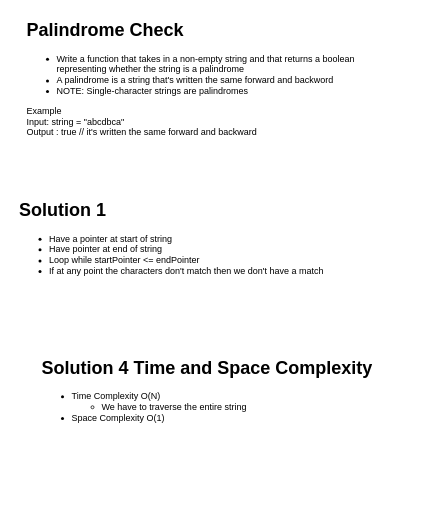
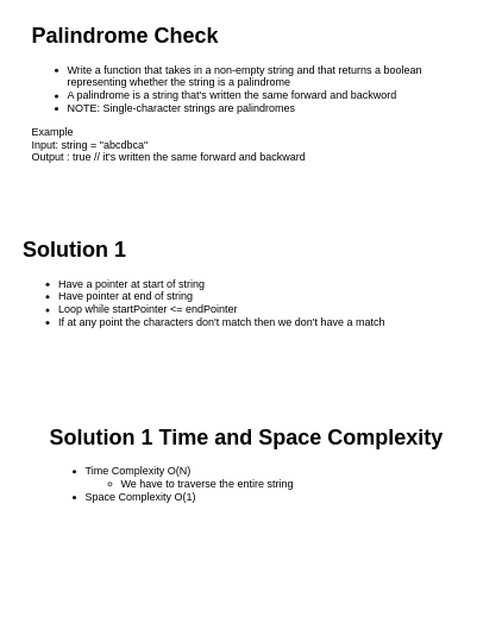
- <mxCell id="4" value="&lt;h1&gt;Solution 4 Time and Space Complexity&lt;/h1&gt;&lt;p&gt;&lt;/p&gt;&lt;ul&gt;&lt;li&gt;Time Complexity O(N)&lt;/li&gt;&lt;ul&gt;&lt;li&gt;We have to traverse the entire string&lt;/li&gt;&lt;/ul&gt;&lt;li&gt;Space Complexity O(1)&lt;/li&gt;&lt;/ul&gt;&lt;p&gt;&lt;/p&gt;" style="text;html=1;strokeColor=none;fillColor=none;spacing=5;spacingTop=-20;whiteSpace=wrap;overflow=hidden;rounded=0;" vertex="1" parent="1"><mxGeometry x="50" y="470" width="490" height="200" as="geometry" /></mxCell>
+ <mxCell id="4" value="&lt;h1&gt;Solution 1 Time and Space Complexity&lt;/h1&gt;&lt;p&gt;&lt;/p&gt;&lt;ul&gt;&lt;li&gt;Time Complexity O(N)&lt;/li&gt;&lt;ul&gt;&lt;li&gt;We have to traverse the entire string&lt;/li&gt;&lt;/ul&gt;&lt;li&gt;Space Complexity O(1)&lt;/li&gt;&lt;/ul&gt;&lt;p&gt;&lt;/p&gt;" style="text;html=1;strokeColor=none;fillColor=none;spacing=5;spacingTop=-20;whiteSpace=wrap;overflow=hidden;rounded=0;" vertex="1" parent="1"><mxGeometry x="50" y="470" width="490" height="200" as="geometry" /></mxCell>
